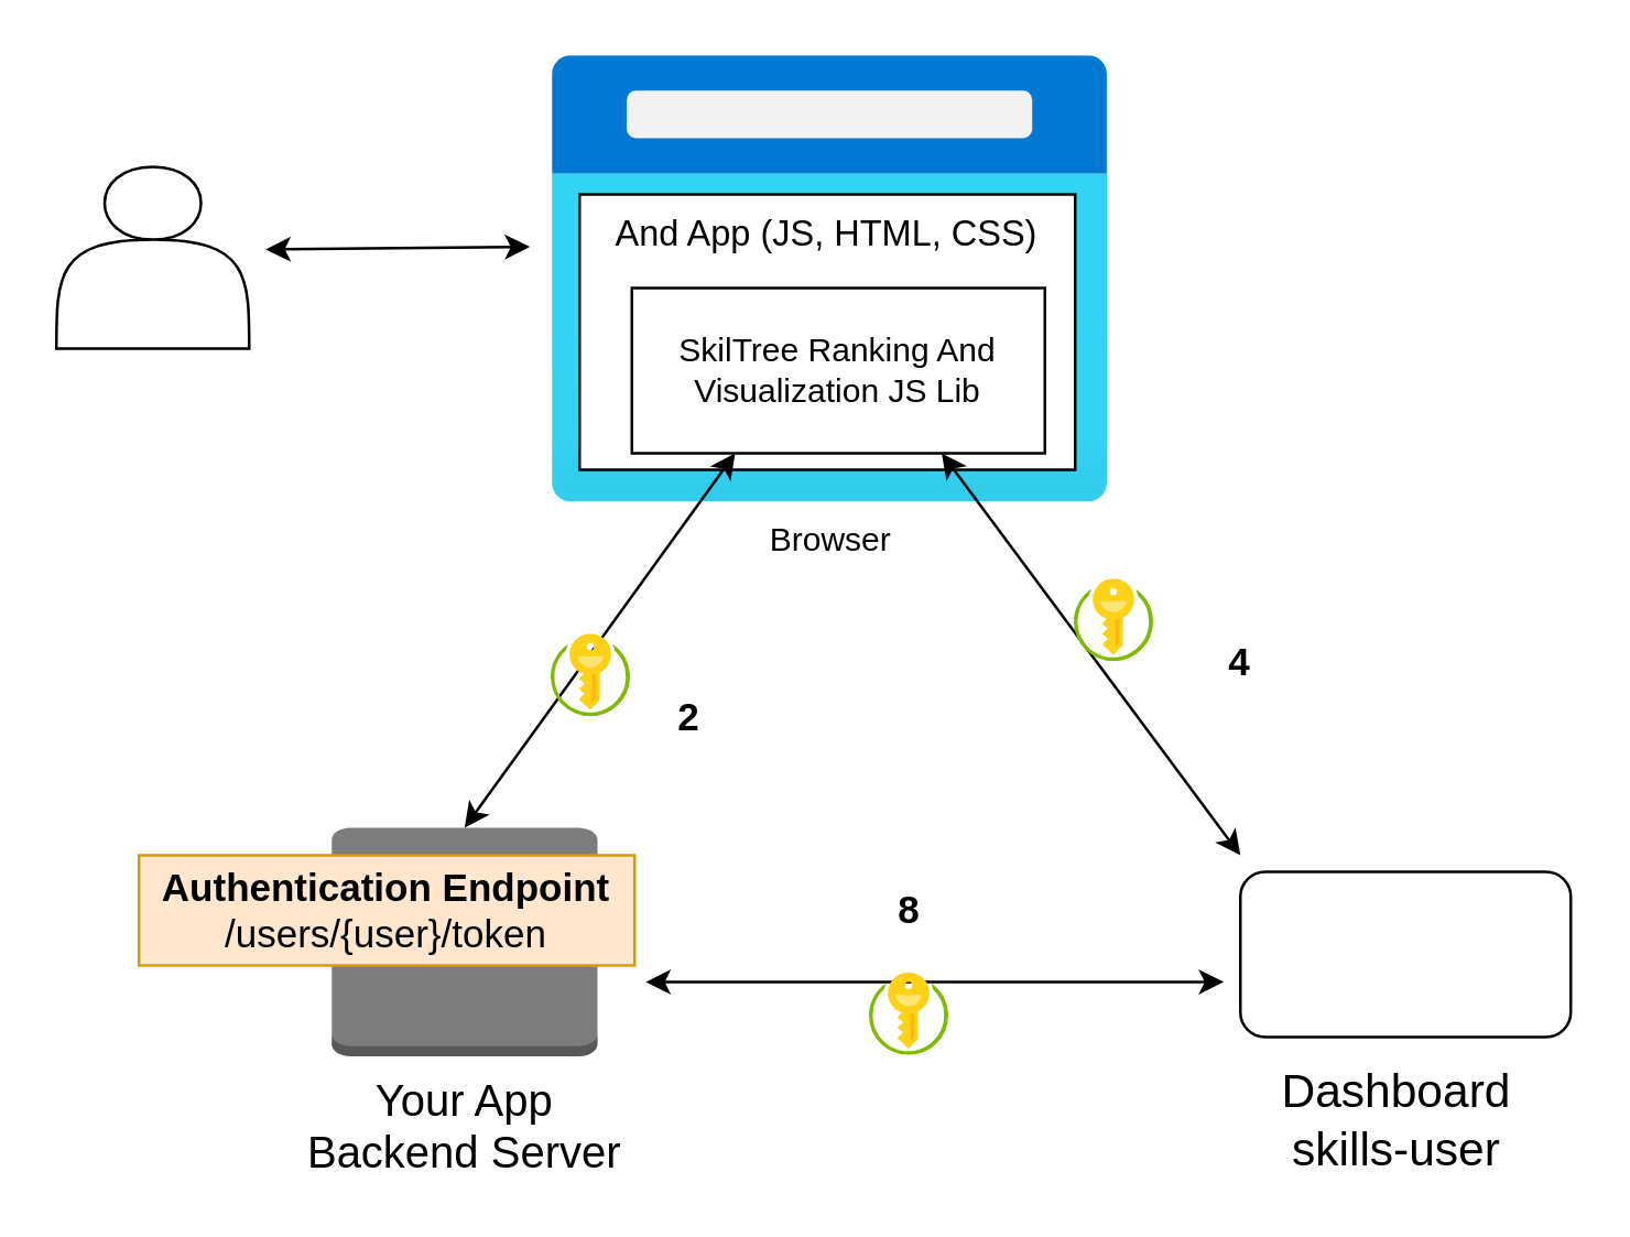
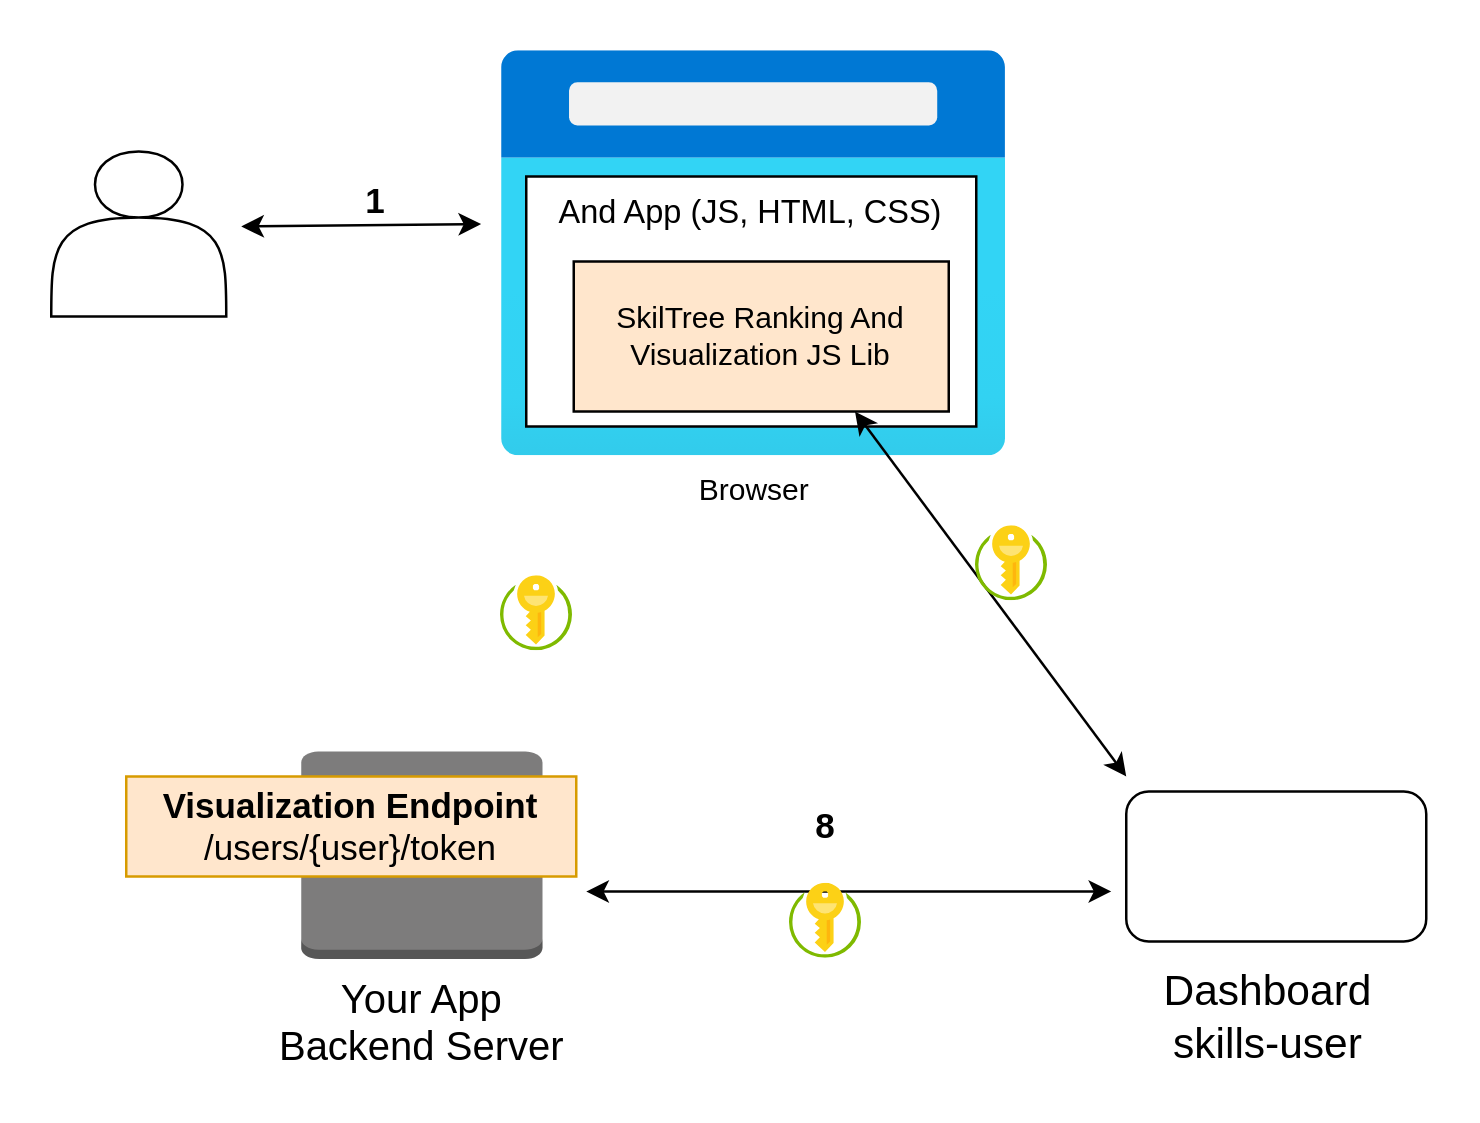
+ <mxCell id="11" value="1" style="text;html=1;strokeColor=none;fillColor=none;align=center;verticalAlign=middle;whiteSpace=wrap;fontSize=14;fontStyle=1;" vertex="1" parent="1"><mxGeometry x="130" y="70" width="40" height="20" as="geometry" /></mxCell>
- <mxCell id="6" value="SkilTree Ranking And Visualization JS Lib" style="whiteSpace=wrap;html=1;arcSize=13;" vertex="1" parent="1"><mxGeometry x="229" y="104" width="150" height="60" as="geometry" /></mxCell>
+ <mxCell id="6" value="SkilTree Ranking And Visualization JS Lib" style="whiteSpace=wrap;html=1;arcSize=13;fillColor=#ffe6cc;" vertex="1" parent="1"><mxGeometry x="229" y="104" width="150" height="60" as="geometry" /></mxCell>
- <mxCell id="8" value="" style="endArrow=classic;startArrow=classic;html=1;fontSize=13;exitX=0.5;exitY=0;exitDx=0;exitDy=0;exitPerimeter=0;entryX=0.25;entryY=1;entryDx=0;entryDy=0;" edge="1" parent="1" source="4" target="6"><mxGeometry width="50" height="50" relative="1" as="geometry"><mxPoint x="145.28" y="250.99" as="sourcePoint" /><mxPoint x="241.23" y="250.002" as="targetPoint" /></mxGeometry></mxCell>
- <mxCell id="14" value="4" style="text;html=1;strokeColor=none;fillColor=none;align=center;verticalAlign=middle;whiteSpace=wrap;fontSize=14;fontStyle=1;" vertex="1" parent="1"><mxGeometry x="430" y="230" width="40" height="20" as="geometry" /></mxCell>
- <mxCell id="12" value="2" style="text;html=1;strokeColor=none;fillColor=none;align=center;verticalAlign=middle;whiteSpace=wrap;fontSize=14;fontStyle=1;" vertex="1" parent="1"><mxGeometry x="230" y="250" width="40" height="20" as="geometry" /></mxCell>
- <mxCell id="18" value="&lt;div&gt;&lt;b&gt;Authentication Endpoint&lt;/b&gt;&lt;br&gt;&lt;/div&gt;&lt;div&gt;/users/{user}/token&lt;/div&gt;" style="text;html=1;strokeColor=#d79b00;fillColor=#ffe6cc;align=center;verticalAlign=middle;whiteSpace=wrap;fontSize=14;" vertex="1" parent="1"><mxGeometry x="50" y="310" width="180" height="40" as="geometry" /></mxCell>
+ <mxCell id="18" value="&lt;div&gt;&lt;b&gt;Visualization Endpoint&lt;/b&gt;&lt;br&gt;&lt;/div&gt;&lt;div&gt;/users/{user}/token&lt;/div&gt;" style="text;html=1;strokeColor=#d79b00;fillColor=#ffe6cc;align=center;verticalAlign=middle;whiteSpace=wrap;fontSize=14;" vertex="1" parent="1"><mxGeometry x="50" y="310" width="180" height="40" as="geometry" /></mxCell>
